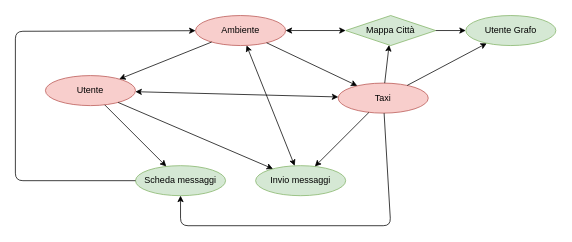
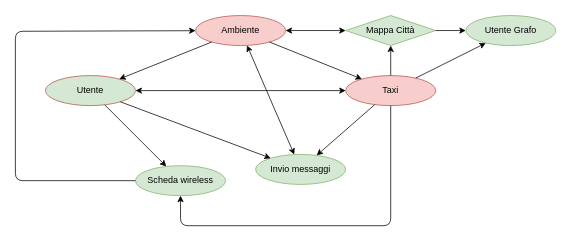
- <mxCell id="5" value="Utente" style="ellipse;whiteSpace=wrap;html=1;fillColor=#f8cecc;strokeColor=#b85450;" vertex="1" parent="1"><mxGeometry x="60" y="100" width="120" height="40" as="geometry" /></mxCell>
+ <mxCell id="5" value="Utente" style="ellipse;whiteSpace=wrap;html=1;fillColor=#d5e8d4;strokeColor=#b85450;" vertex="1" parent="1"><mxGeometry x="60" y="100" width="120" height="40" as="geometry" /></mxCell>
- <mxCell id="4" value="Taxi" style="ellipse;whiteSpace=wrap;html=1;fillColor=#f8cecc;strokeColor=#b85450;" vertex="1" parent="1"><mxGeometry x="450" y="110" width="120" height="40" as="geometry" /></mxCell>
+ <mxCell id="4" value="Taxi" style="ellipse;whiteSpace=wrap;html=1;fillColor=#f8cecc;strokeColor=#b85450;" vertex="1" parent="1"><mxGeometry x="460" y="100" width="120" height="40" as="geometry" /></mxCell>
- <mxCell id="3" value="Scheda messaggi" style="ellipse;whiteSpace=wrap;html=1;fillColor=#d5e8d4;strokeColor=#82b366;" vertex="1" parent="1"><mxGeometry x="180" y="220" width="120" height="40" as="geometry" /></mxCell>
+ <mxCell id="3" value="Scheda wireless" style="ellipse;whiteSpace=wrap;html=1;fillColor=#d5e8d4;strokeColor=#82b366;" vertex="1" parent="1"><mxGeometry x="180" y="220" width="120" height="40" as="geometry" /></mxCell>
- <mxCell id="2" value="Invio messaggi" style="ellipse;whiteSpace=wrap;html=1;fillColor=#d5e8d4;strokeColor=#82b366;" vertex="1" parent="1"><mxGeometry x="340" y="220" width="120" height="40" as="geometry" /></mxCell>
+ <mxCell id="2" value="Invio messaggi" style="ellipse;whiteSpace=wrap;html=1;fillColor=#d5e8d4;strokeColor=#82b366;" vertex="1" parent="1"><mxGeometry x="340" y="205" width="120" height="40" as="geometry" /></mxCell>
